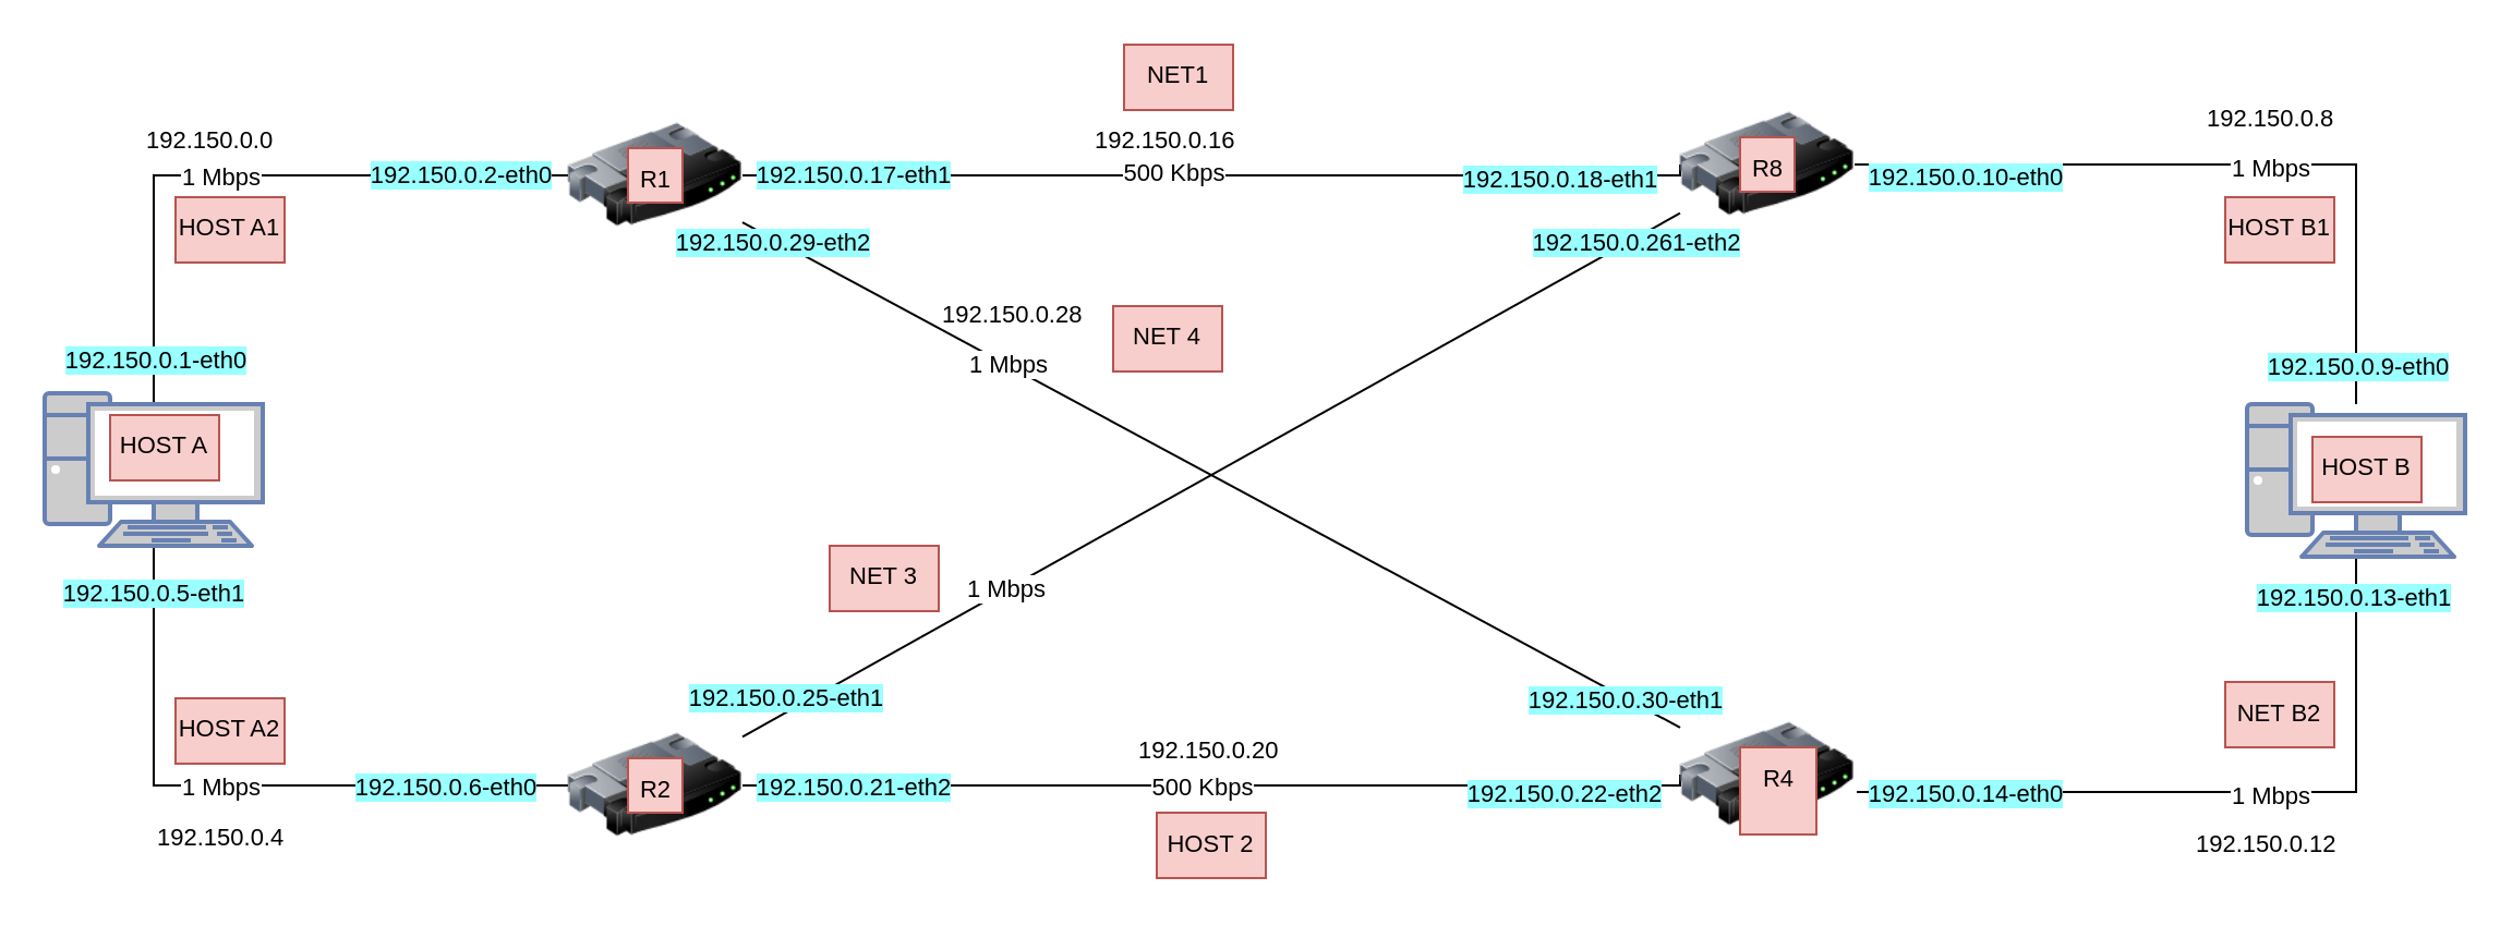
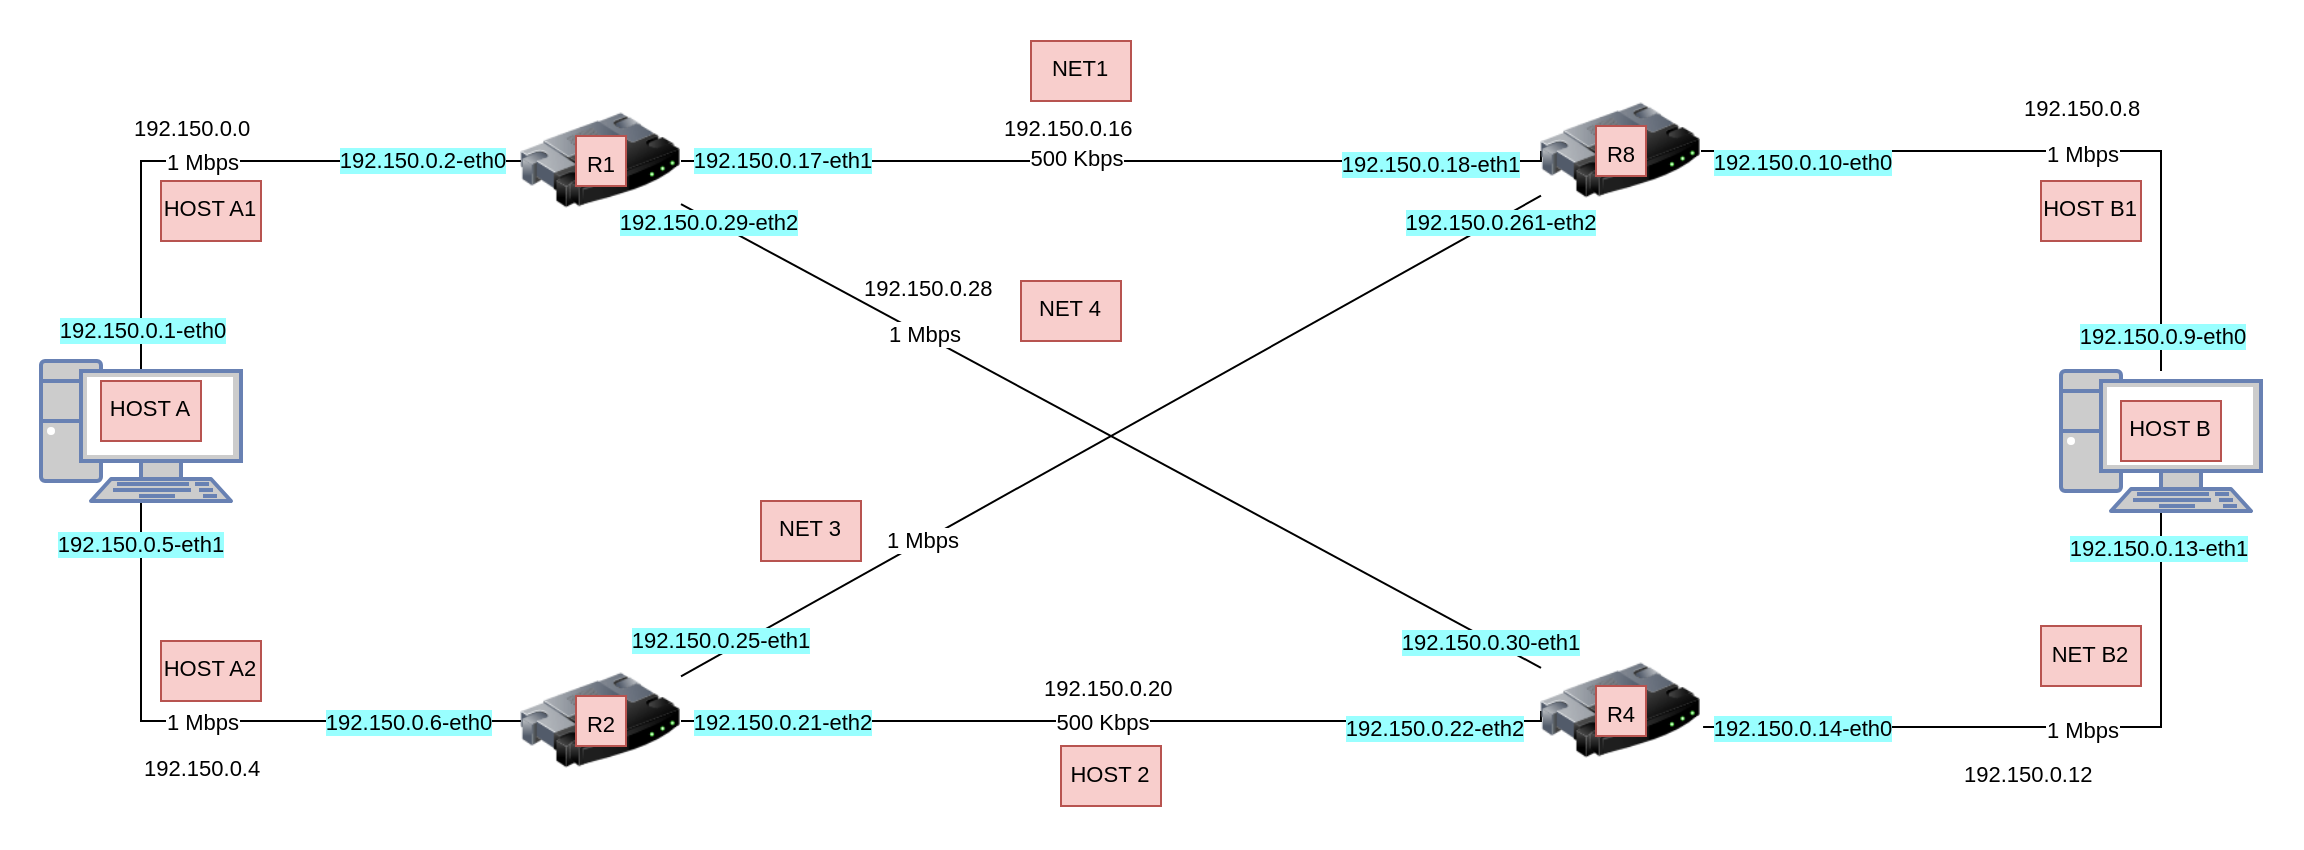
- <mxCell id="52" value="&lt;span style=&quot;color: rgb(0, 0, 0); font-family: Helvetica; font-size: 11px; font-style: normal; font-variant-ligatures: normal; font-variant-caps: normal; font-weight: 400; letter-spacing: normal; orphans: 2; text-indent: 0px; text-transform: none; widows: 2; word-spacing: 0px; -webkit-text-stroke-width: 0px; text-decoration-thickness: initial; text-decoration-style: initial; text-decoration-color: initial; float: none; display: inline !important;&quot;&gt;R4&lt;/span&gt;" style="text;whiteSpace=wrap;html=1;fillColor=#f8cecc;strokeColor=#b85450;labelBackgroundColor=none;align=center;" vertex="1" parent="1"><mxGeometry x="797.5" y="342.5" width="35" height="40" as="geometry" /></mxCell>
+ <mxCell id="52" value="&lt;span style=&quot;color: rgb(0, 0, 0); font-family: Helvetica; font-size: 11px; font-style: normal; font-variant-ligatures: normal; font-variant-caps: normal; font-weight: 400; letter-spacing: normal; orphans: 2; text-indent: 0px; text-transform: none; widows: 2; word-spacing: 0px; -webkit-text-stroke-width: 0px; text-decoration-thickness: initial; text-decoration-style: initial; text-decoration-color: initial; float: none; display: inline !important;&quot;&gt;R4&lt;/span&gt;" style="text;whiteSpace=wrap;html=1;fillColor=#f8cecc;strokeColor=#b85450;labelBackgroundColor=none;align=center;" vertex="1" parent="1"><mxGeometry x="797.5" y="342.5" width="25" height="25" as="geometry" /></mxCell>
- <mxCell id="45" value="&lt;span style=&quot;color: rgb(0, 0, 0); font-family: Helvetica; font-size: 11px; font-style: normal; font-variant-ligatures: normal; font-variant-caps: normal; font-weight: 400; letter-spacing: normal; orphans: 2; text-align: center; text-indent: 0px; text-transform: none; widows: 2; word-spacing: 0px; -webkit-text-stroke-width: 0px; background-color: rgb(255, 255, 255); text-decoration-thickness: initial; text-decoration-style: initial; text-decoration-color: initial; float: none; display: inline !important;&quot;&gt;192.150.0.12&lt;/span&gt;" style="text;whiteSpace=wrap;html=1;" vertex="1" parent="1"><mxGeometry x="1005" y="372.5" width="80" height="30" as="geometry" /></mxCell>
+ <mxCell id="45" value="&lt;span style=&quot;color: rgb(0, 0, 0); font-family: Helvetica; font-size: 11px; font-style: normal; font-variant-ligatures: normal; font-variant-caps: normal; font-weight: 400; letter-spacing: normal; orphans: 2; text-align: center; text-indent: 0px; text-transform: none; widows: 2; word-spacing: 0px; -webkit-text-stroke-width: 0px; background-color: rgb(255, 255, 255); text-decoration-thickness: initial; text-decoration-style: initial; text-decoration-color: initial; float: none; display: inline !important;&quot;&gt;192.150.0.12&lt;/span&gt;" style="text;whiteSpace=wrap;html=1;" vertex="1" parent="1"><mxGeometry x="980" y="372.5" width="80" height="30" as="geometry" /></mxCell>
